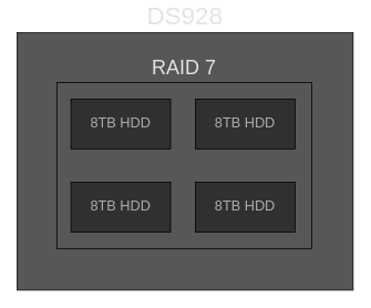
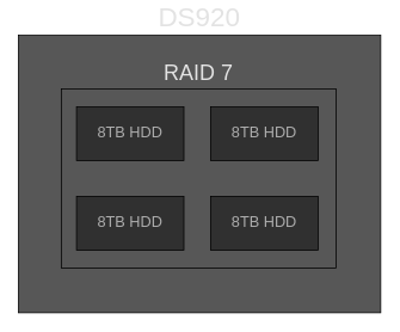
- <mxCell id="2" value="DS928" style="rounded=0;whiteSpace=wrap;html=1;labelPosition=center;verticalLabelPosition=top;align=center;verticalAlign=bottom;fontSize=30;fillColor=#575757;fontColor=#E3E3E3;" parent="1" vertex="1"><mxGeometry x="20" y="20" width="405" height="310" as="geometry" /></mxCell>
+ <mxCell id="2" value="DS920" style="rounded=0;whiteSpace=wrap;html=1;labelPosition=center;verticalLabelPosition=top;align=center;verticalAlign=bottom;fontSize=30;fillColor=#575757;fontColor=#E3E3E3;" parent="1" vertex="1"><mxGeometry x="20" y="20" width="405" height="310" as="geometry" /></mxCell>
